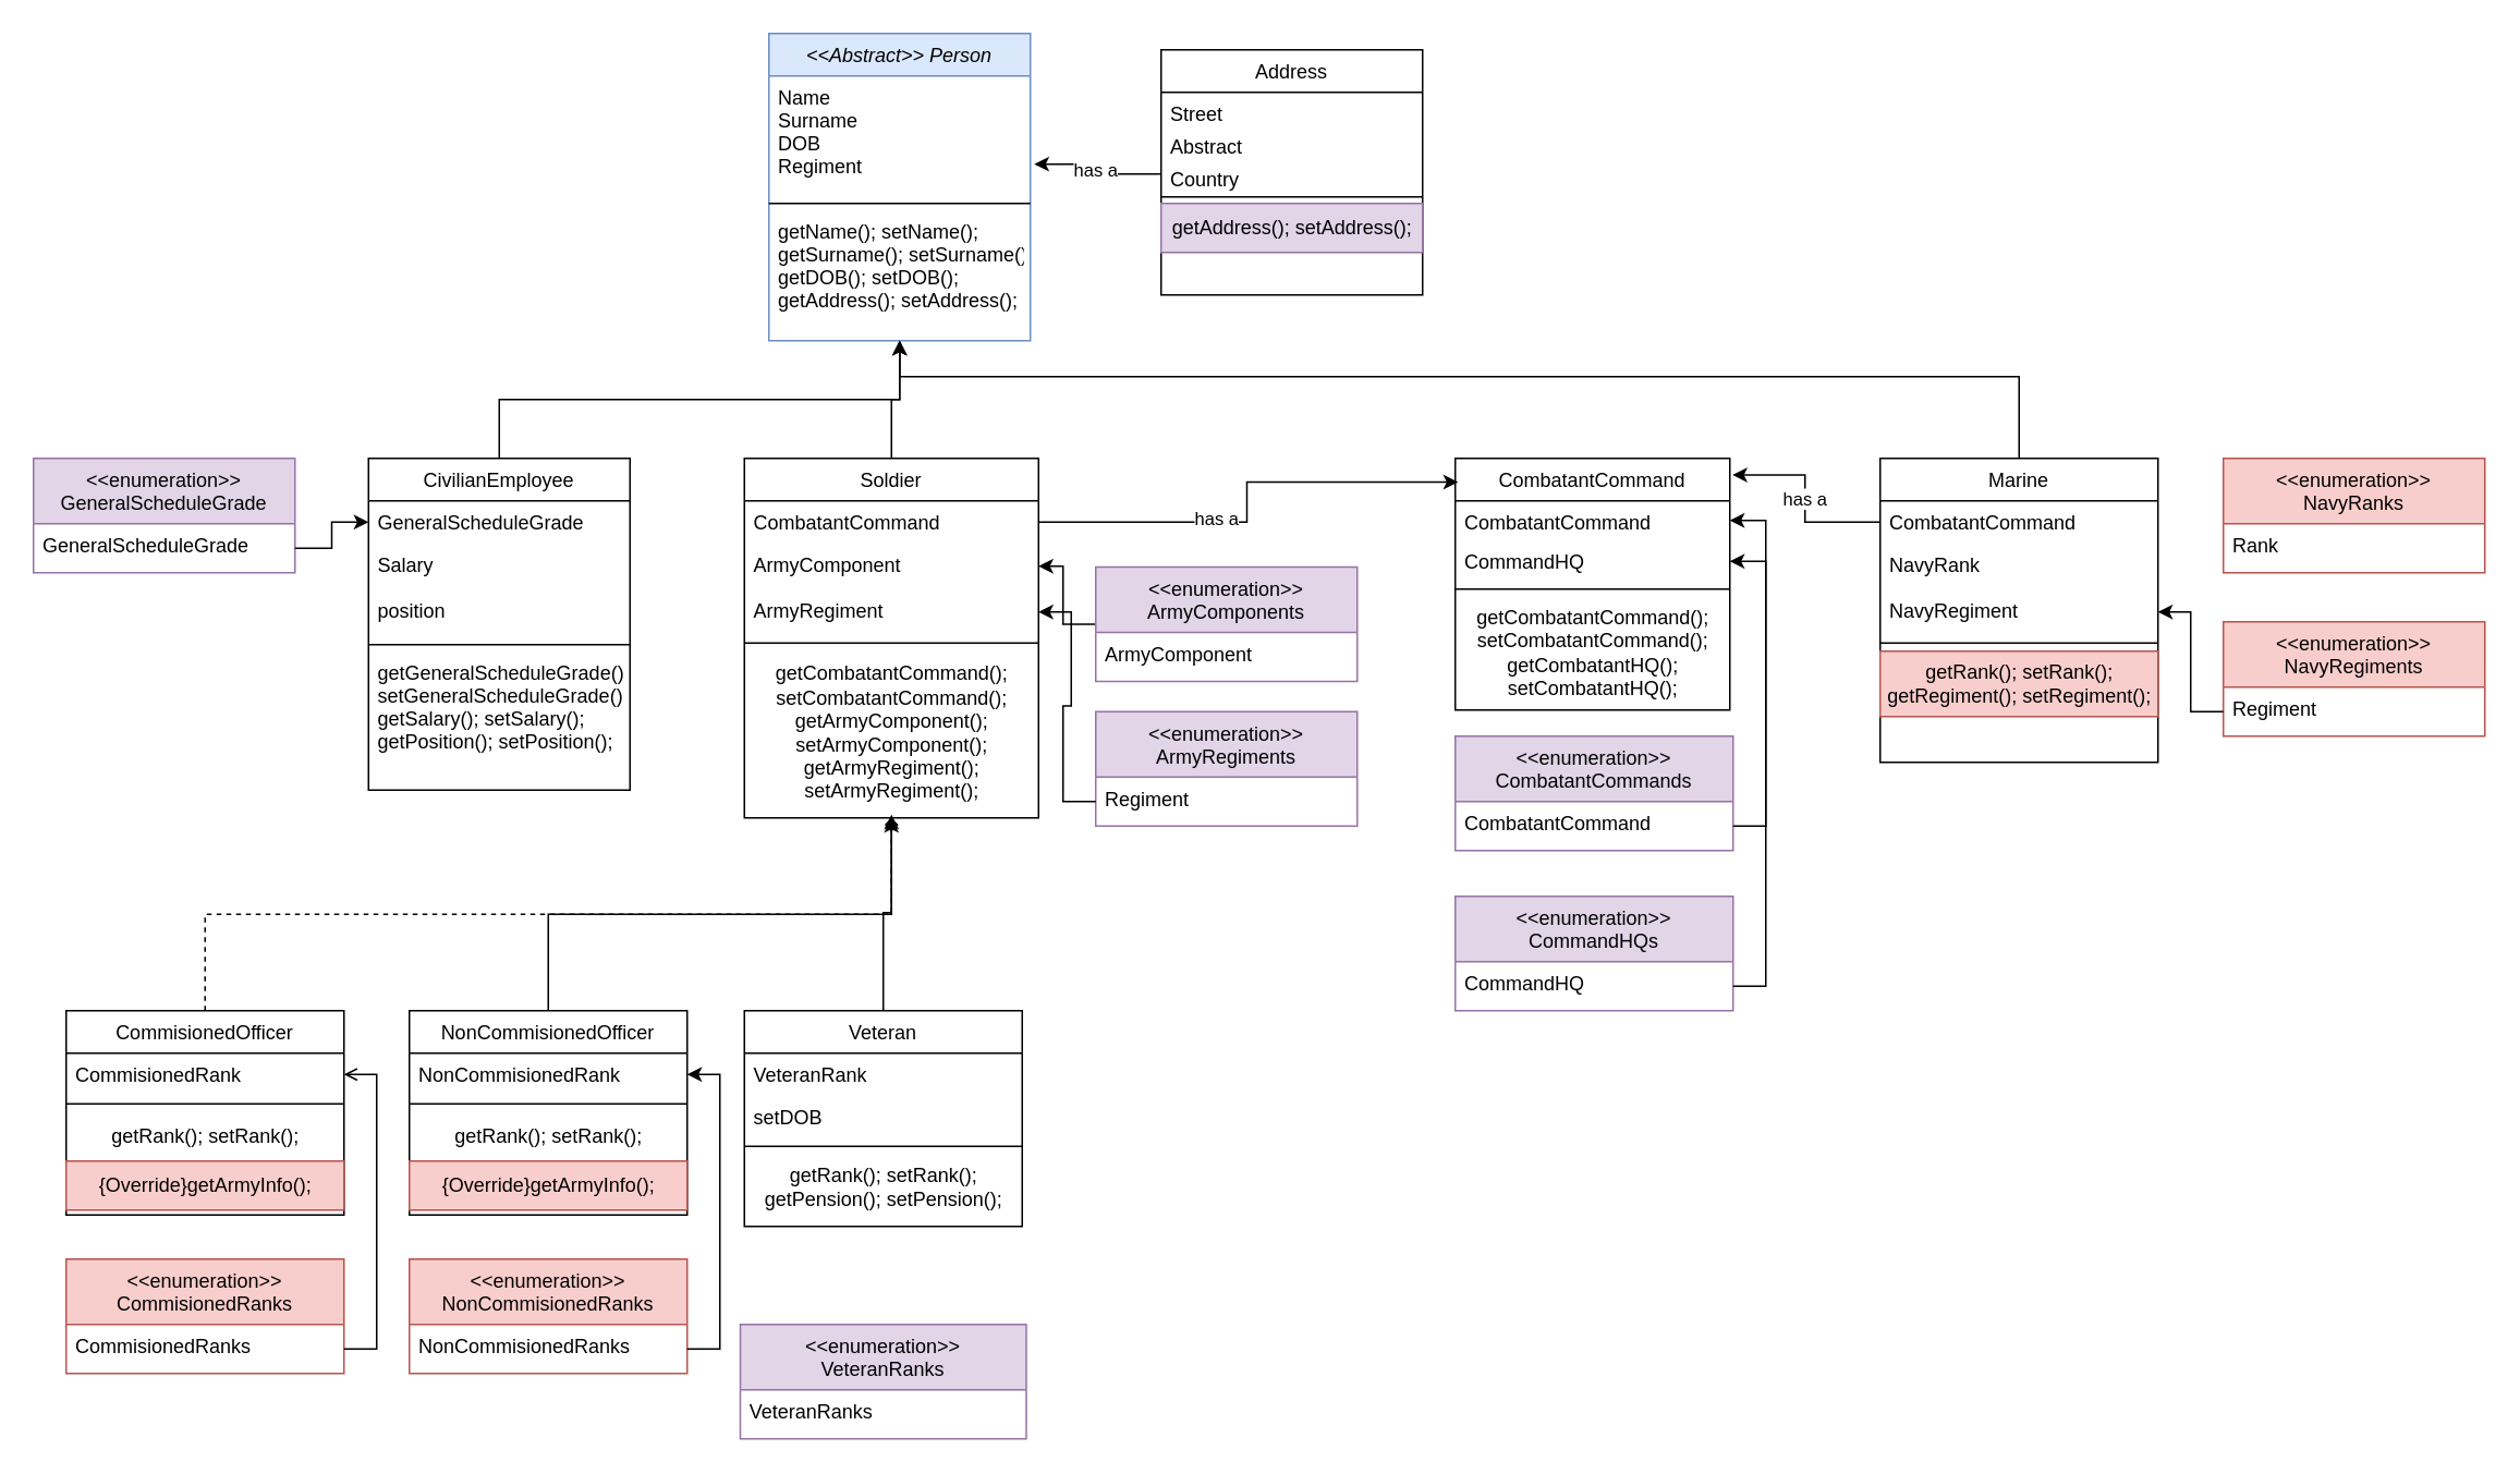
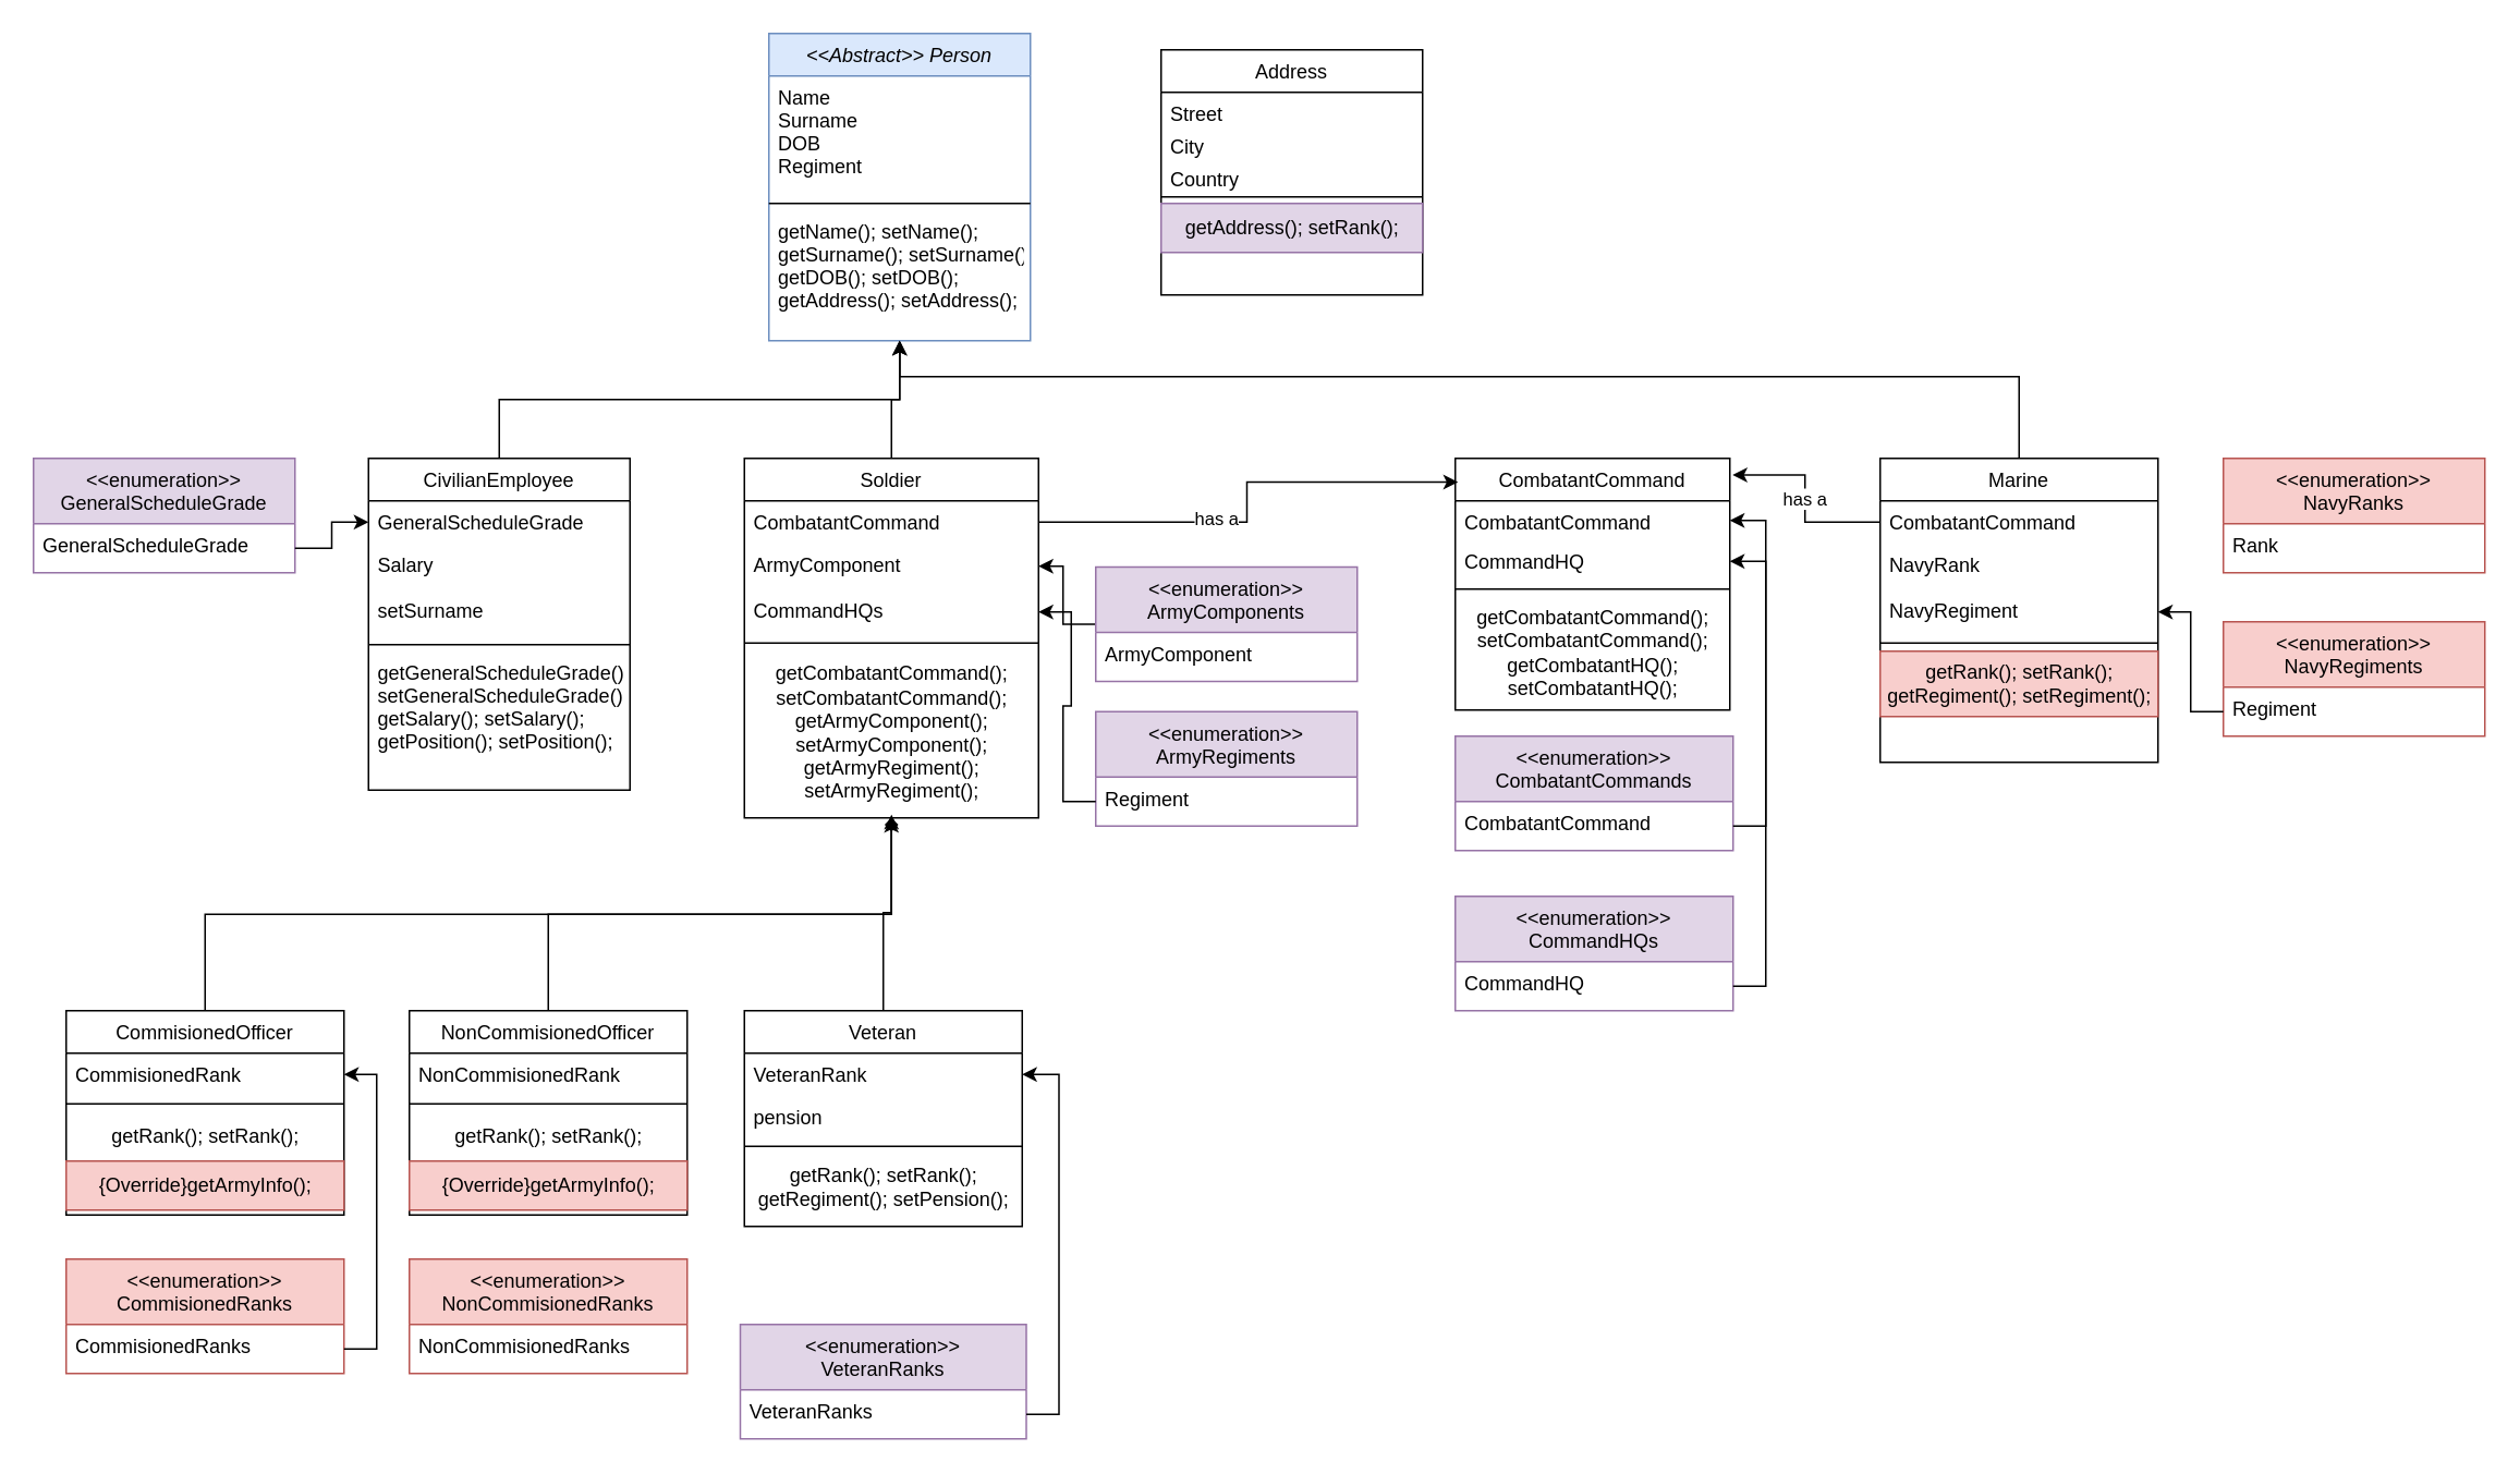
- <mxCell id="13" value="Abstract" style="text;align=left;verticalAlign=top;spacingLeft=4;spacingRight=4;overflow=hidden;rotatable=0;points=[[0,0.5],[1,0.5]];portConstraint=eastwest;rounded=0;shadow=0;html=0;" parent="11" vertex="1"><mxGeometry y="46" width="160" height="20" as="geometry" /></mxCell>
+ <mxCell id="13" value="City" style="text;align=left;verticalAlign=top;spacingLeft=4;spacingRight=4;overflow=hidden;rotatable=0;points=[[0,0.5],[1,0.5]];portConstraint=eastwest;rounded=0;shadow=0;html=0;" parent="11" vertex="1"><mxGeometry y="46" width="160" height="20" as="geometry" /></mxCell>
- <mxCell id="59" value="has a" style="edgeStyle=orthogonalEdgeStyle;rounded=0;orthogonalLoop=1;jettySize=auto;html=1;entryX=1.015;entryY=0.729;entryDx=0;entryDy=0;entryPerimeter=0;" parent="1" source="14" target="3" edge="1"><mxGeometry relative="1" as="geometry" /></mxCell>
- <mxCell id="16" value="getAddress(); setAddress();" style="text;html=1;align=center;verticalAlign=middle;resizable=0;points=[];autosize=1;strokeColor=#9673a6;fillColor=#e1d5e7;" parent="11" vertex="1"><mxGeometry y="94" width="160" height="30" as="geometry" /></mxCell>
+ <mxCell id="16" value="getAddress(); setRank();" style="text;html=1;align=center;verticalAlign=middle;resizable=0;points=[];autosize=1;strokeColor=#9673a6;fillColor=#e1d5e7;" parent="11" vertex="1"><mxGeometry y="94" width="160" height="30" as="geometry" /></mxCell>
- <mxCell id="45" value="position" style="text;align=left;verticalAlign=top;spacingLeft=4;spacingRight=4;overflow=hidden;rotatable=0;points=[[0,0.5],[1,0.5]];portConstraint=eastwest;rounded=0;shadow=0;html=0;" parent="42" vertex="1"><mxGeometry y="80" width="160" height="30" as="geometry" /></mxCell>
+ <mxCell id="45" value="setSurname" style="text;align=left;verticalAlign=top;spacingLeft=4;spacingRight=4;overflow=hidden;rotatable=0;points=[[0,0.5],[1,0.5]];portConstraint=eastwest;rounded=0;shadow=0;html=0;" parent="42" vertex="1"><mxGeometry y="80" width="160" height="30" as="geometry" /></mxCell>
- <mxCell id="26" value="ArmyRegiment" style="text;align=left;verticalAlign=top;spacingLeft=4;spacingRight=4;overflow=hidden;rotatable=0;points=[[0,0.5],[1,0.5]];portConstraint=eastwest;rounded=0;shadow=0;html=0;" parent="23" vertex="1"><mxGeometry y="80" width="180" height="28" as="geometry" /></mxCell>
+ <mxCell id="26" value="CommandHQs" style="text;align=left;verticalAlign=top;spacingLeft=4;spacingRight=4;overflow=hidden;rotatable=0;points=[[0,0.5],[1,0.5]];portConstraint=eastwest;rounded=0;shadow=0;html=0;" parent="23" vertex="1"><mxGeometry y="80" width="180" height="28" as="geometry" /></mxCell>
- <mxCell id="78" style="edgeStyle=orthogonalEdgeStyle;rounded=0;orthogonalLoop=1;jettySize=auto;html=1;exitX=0.5;exitY=0;exitDx=0;exitDy=0;entryX=0.5;entryY=1;entryDx=0;entryDy=0;dashed=1;" parent="1" source="79" target="23" edge="1"><mxGeometry relative="1" as="geometry" /></mxCell>
+ <mxCell id="78" style="edgeStyle=orthogonalEdgeStyle;rounded=0;orthogonalLoop=1;jettySize=auto;html=1;exitX=0.5;exitY=0;exitDx=0;exitDy=0;entryX=0.5;entryY=1;entryDx=0;entryDy=0;" parent="1" source="79" target="23" edge="1"><mxGeometry relative="1" as="geometry" /></mxCell>
- <mxCell id="86" style="edgeStyle=orthogonalEdgeStyle;rounded=0;orthogonalLoop=1;jettySize=auto;html=1;exitX=1;exitY=0.5;exitDx=0;exitDy=0;entryX=1;entryY=0.5;entryDx=0;entryDy=0;endArrow=open;" parent="1" source="85" target="80" edge="1"><mxGeometry relative="1" as="geometry" /></mxCell>
+ <mxCell id="86" style="edgeStyle=orthogonalEdgeStyle;rounded=0;orthogonalLoop=1;jettySize=auto;html=1;exitX=1;exitY=0.5;exitDx=0;exitDy=0;entryX=1;entryY=0.5;entryDx=0;entryDy=0;" parent="1" source="85" target="80" edge="1"><mxGeometry relative="1" as="geometry" /></mxCell>
- <mxCell id="38" value="setDOB" style="text;align=left;verticalAlign=top;spacingLeft=4;spacingRight=4;overflow=hidden;rotatable=0;points=[[0,0.5],[1,0.5]];portConstraint=eastwest;" vertex="1" parent="36"><mxGeometry y="52" width="170" height="26" as="geometry" /></mxCell>
+ <mxCell id="38" value="pension" style="text;align=left;verticalAlign=top;spacingLeft=4;spacingRight=4;overflow=hidden;rotatable=0;points=[[0,0.5],[1,0.5]];portConstraint=eastwest;" vertex="1" parent="36"><mxGeometry y="52" width="170" height="26" as="geometry" /></mxCell>
- <mxCell id="40" value="getRank(); setRank();&lt;br&gt;getPension(); setPension();" style="text;html=1;align=center;verticalAlign=middle;resizable=0;points=[];autosize=1;strokeColor=none;fillColor=none;" vertex="1" parent="36"><mxGeometry y="88" width="170" height="40" as="geometry" /></mxCell>
+ <mxCell id="40" value="getRank(); setRank();&lt;br&gt;getRegiment(); setPension();" style="text;html=1;align=center;verticalAlign=middle;resizable=0;points=[];autosize=1;strokeColor=none;fillColor=none;" vertex="1" parent="36"><mxGeometry y="88" width="170" height="40" as="geometry" /></mxCell>
- <mxCell id="87" style="edgeStyle=orthogonalEdgeStyle;rounded=0;orthogonalLoop=1;jettySize=auto;html=1;exitX=1;exitY=0.5;exitDx=0;exitDy=0;entryX=1;entryY=0.5;entryDx=0;entryDy=0;" parent="1" source="30" target="72" edge="1"><mxGeometry relative="1" as="geometry" /></mxCell>
+ <mxCell id="88" style="edgeStyle=orthogonalEdgeStyle;rounded=0;orthogonalLoop=1;jettySize=auto;html=1;exitX=1;exitY=0.5;exitDx=0;exitDy=0;entryX=1;entryY=0.5;entryDx=0;entryDy=0;" parent="1" source="77" target="37" edge="1"><mxGeometry relative="1" as="geometry" /></mxCell>
